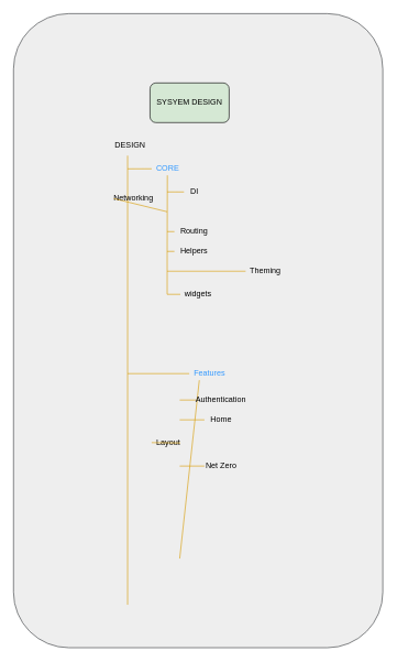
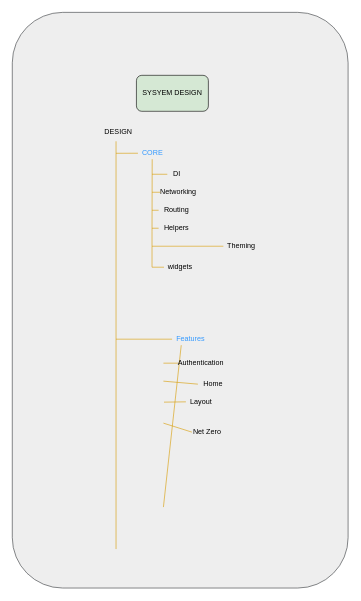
- <mxCell id="9" value="Networking" style="text;html=1;align=center;verticalAlign=middle;whiteSpace=wrap;rounded=0;movable=0;resizable=0;rotatable=0;deletable=0;editable=0;locked=1;connectable=0;" vertex="1" parent="1"><mxGeometry x="172" y="285" width="60" height="30" as="geometry" /></mxCell>
+ <mxCell id="9" value="Networking" style="text;html=1;align=center;verticalAlign=middle;whiteSpace=wrap;rounded=0;movable=0;resizable=0;rotatable=0;deletable=0;editable=0;locked=1;connectable=0;" vertex="1" parent="1"><mxGeometry x="267" y="305" width="60" height="30" as="geometry" /></mxCell>
- <mxCell id="25" value="Home" style="text;html=1;align=center;verticalAlign=middle;whiteSpace=wrap;rounded=0;movable=0;resizable=0;rotatable=0;deletable=0;editable=0;locked=1;connectable=0;" vertex="1" parent="1"><mxGeometry x="309.5" y="625" width="50" height="20" as="geometry" /></mxCell>
+ <mxCell id="25" value="Home" style="text;html=1;align=center;verticalAlign=middle;whiteSpace=wrap;rounded=0;movable=0;resizable=0;rotatable=0;deletable=0;editable=0;locked=1;connectable=0;" vertex="1" parent="1"><mxGeometry x="329.5" y="630" width="50" height="20" as="geometry" /></mxCell>
- <mxCell id="26" value="Layout" style="text;html=1;align=center;verticalAlign=middle;whiteSpace=wrap;rounded=0;movable=0;resizable=0;rotatable=0;deletable=0;editable=0;locked=1;connectable=0;" vertex="1" parent="1"><mxGeometry x="229.5" y="659.5" width="50" height="20" as="geometry" /></mxCell>
+ <mxCell id="26" value="Layout" style="text;html=1;align=center;verticalAlign=middle;whiteSpace=wrap;rounded=0;movable=0;resizable=0;rotatable=0;deletable=0;editable=0;locked=1;connectable=0;" vertex="1" parent="1"><mxGeometry x="309.5" y="659.5" width="50" height="20" as="geometry" /></mxCell>
- <mxCell id="27" value="Net Zero" style="text;html=1;align=center;verticalAlign=middle;whiteSpace=wrap;rounded=0;movable=0;resizable=0;rotatable=0;deletable=0;editable=0;locked=1;connectable=0;" vertex="1" parent="1"><mxGeometry x="309.5" y="695" width="50" height="20" as="geometry" /></mxCell>
+ <mxCell id="27" value="Net Zero" style="text;html=1;align=center;verticalAlign=middle;whiteSpace=wrap;rounded=0;movable=0;resizable=0;rotatable=0;deletable=0;editable=0;locked=1;connectable=0;" vertex="1" parent="1"><mxGeometry x="319.5" y="710" width="50" height="20" as="geometry" /></mxCell>
